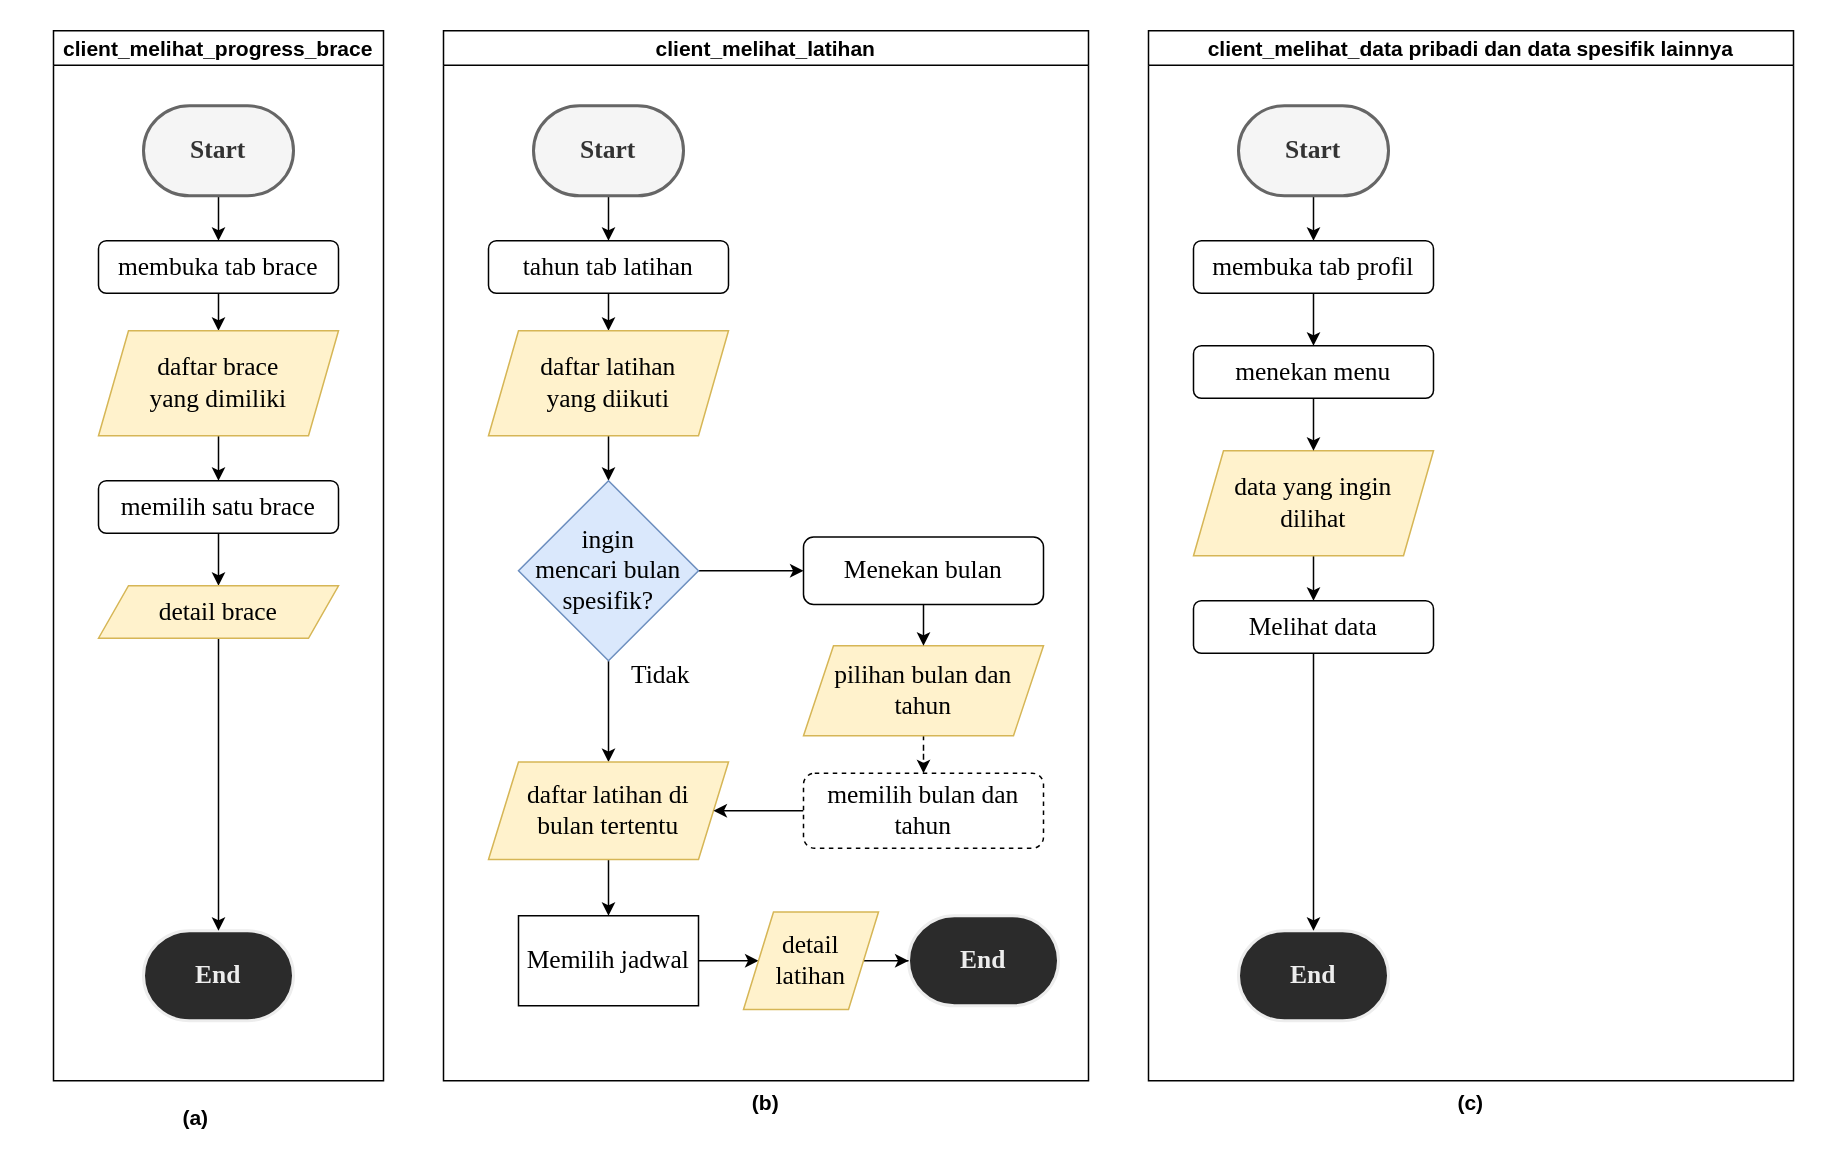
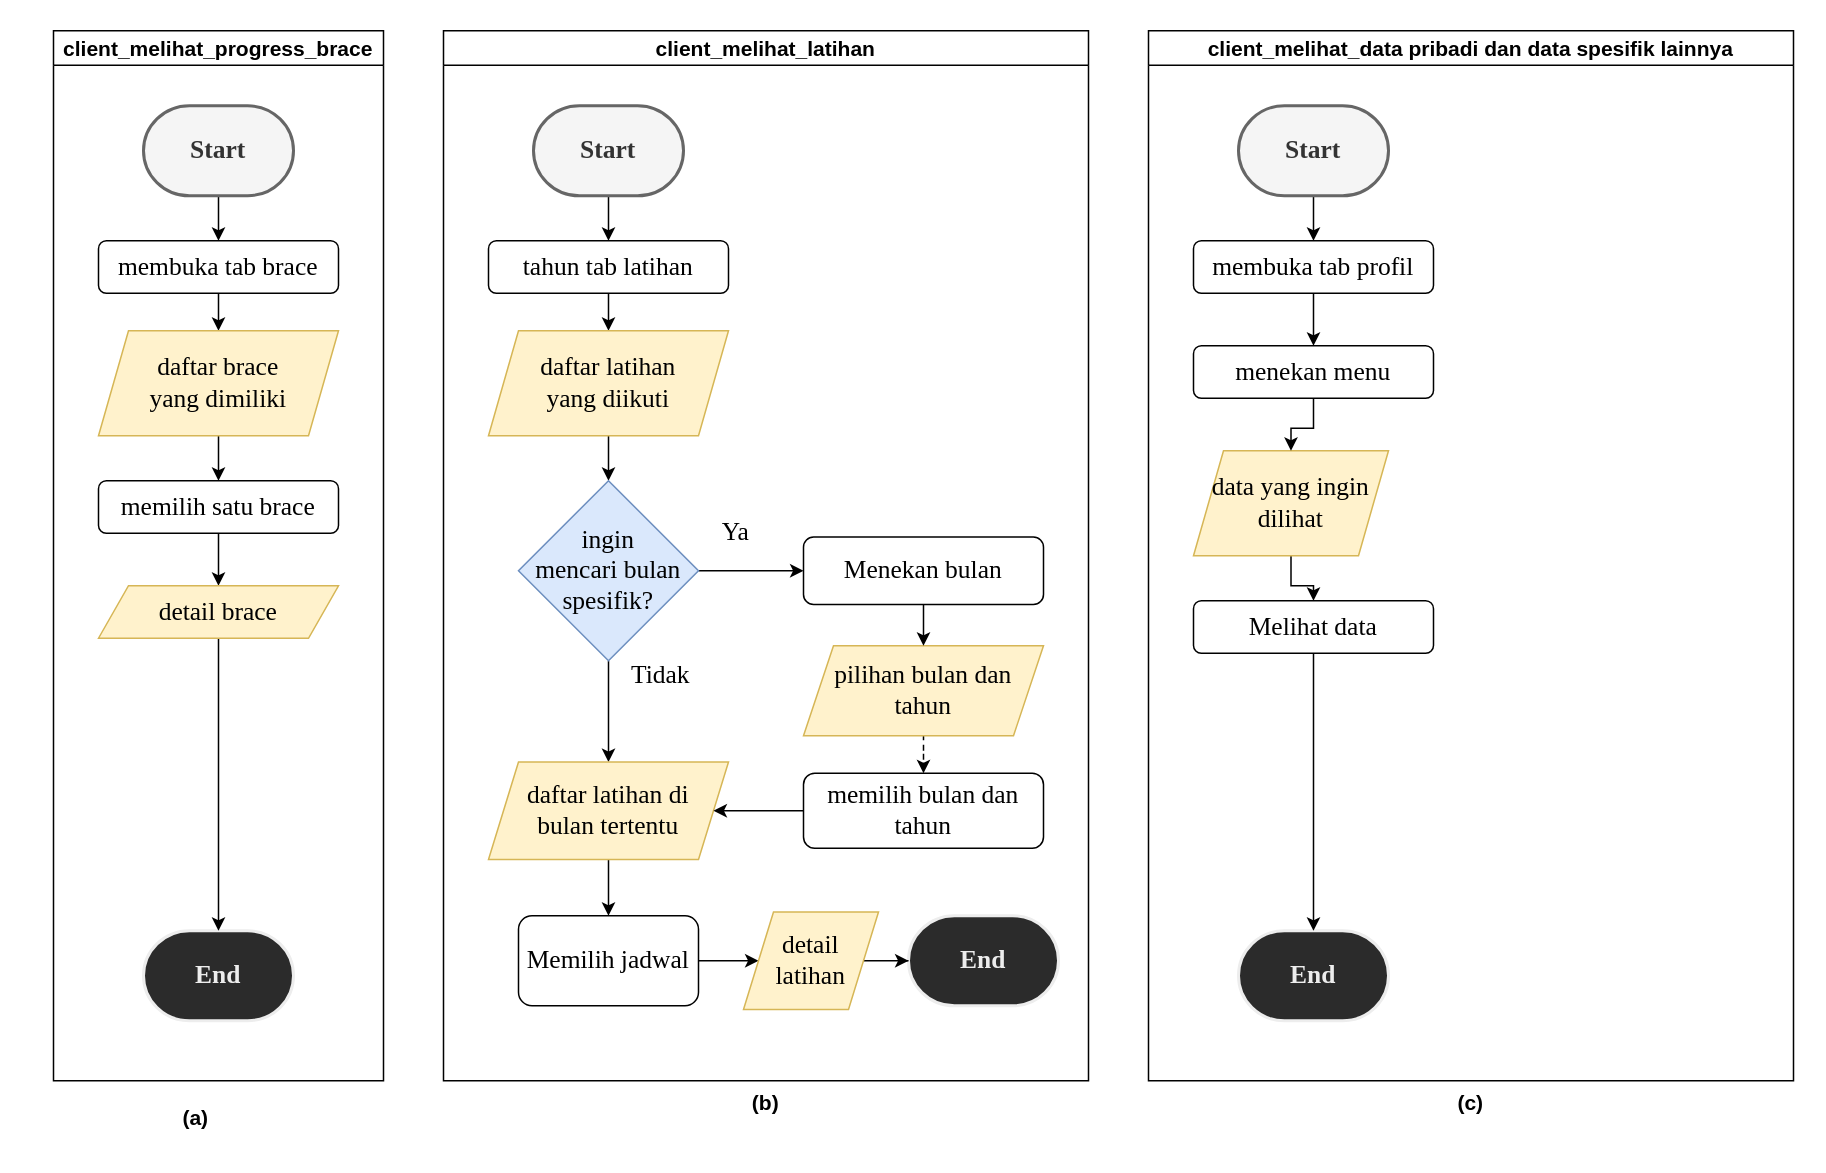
- <mxCell id="48" value="data yang ingin&lt;br&gt;dilihat" style="shape=parallelogram;perimeter=parallelogramPerimeter;whiteSpace=wrap;html=1;fixedSize=1;strokeWidth=1;fillColor=#fff2cc;strokeColor=#d6b656;fontSize=17;fontFamily=Times New Roman;" vertex="1" parent="41"><mxGeometry x="30" y="280" width="160" height="70" as="geometry" /></mxCell>
+ <mxCell id="48" value="data yang ingin&lt;br&gt;dilihat" style="shape=parallelogram;perimeter=parallelogramPerimeter;whiteSpace=wrap;html=1;fixedSize=1;strokeWidth=1;fillColor=#fff2cc;strokeColor=#d6b656;fontSize=17;fontFamily=Times New Roman;" vertex="1" parent="41"><mxGeometry x="30" y="280" width="130" height="70" as="geometry" /></mxCell>
+ <mxCell id="19" value="&lt;font color=&quot;#000000&quot; style=&quot;font-size: 17px;&quot;&gt;Ya&lt;/font&gt;" style="text;html=1;strokeColor=none;fillColor=none;align=center;verticalAlign=middle;whiteSpace=wrap;rounded=0;fontColor=#FFFFFF;fontSize=17;fontFamily=Times New Roman;" vertex="1" parent="2"><mxGeometry x="185" y="325" width="20" height="20" as="geometry" /></mxCell>
- <mxCell id="22" value="  memilih bulan dan tahun" style="rounded=1;whiteSpace=wrap;html=1;fontSize=17;glass=0;strokeWidth=1;shadow=0;fontFamily=Times New Roman;dashed=1;" vertex="1" parent="2"><mxGeometry x="240" y="495" width="160" height="50" as="geometry" /></mxCell>
+ <mxCell id="22" value="  memilih bulan dan tahun" style="rounded=1;whiteSpace=wrap;html=1;fontSize=17;glass=0;strokeWidth=1;shadow=0;fontFamily=Times New Roman;" vertex="1" parent="2"><mxGeometry x="240" y="495" width="160" height="50" as="geometry" /></mxCell>
- <mxCell id="24" value="Memilih jadwal" style="whiteSpace=wrap;html=1;fontSize=17;fontFamily=Times New Roman;strokeWidth=1;rounded=0;" vertex="1" parent="2"><mxGeometry x="50" y="590" width="120" height="60" as="geometry" /></mxCell>
+ <mxCell id="24" value="Memilih jadwal" style="rounded=1;whiteSpace=wrap;html=1;fontSize=17;fontFamily=Times New Roman;strokeWidth=1;" vertex="1" parent="2"><mxGeometry x="50" y="590" width="120" height="60" as="geometry" /></mxCell>
